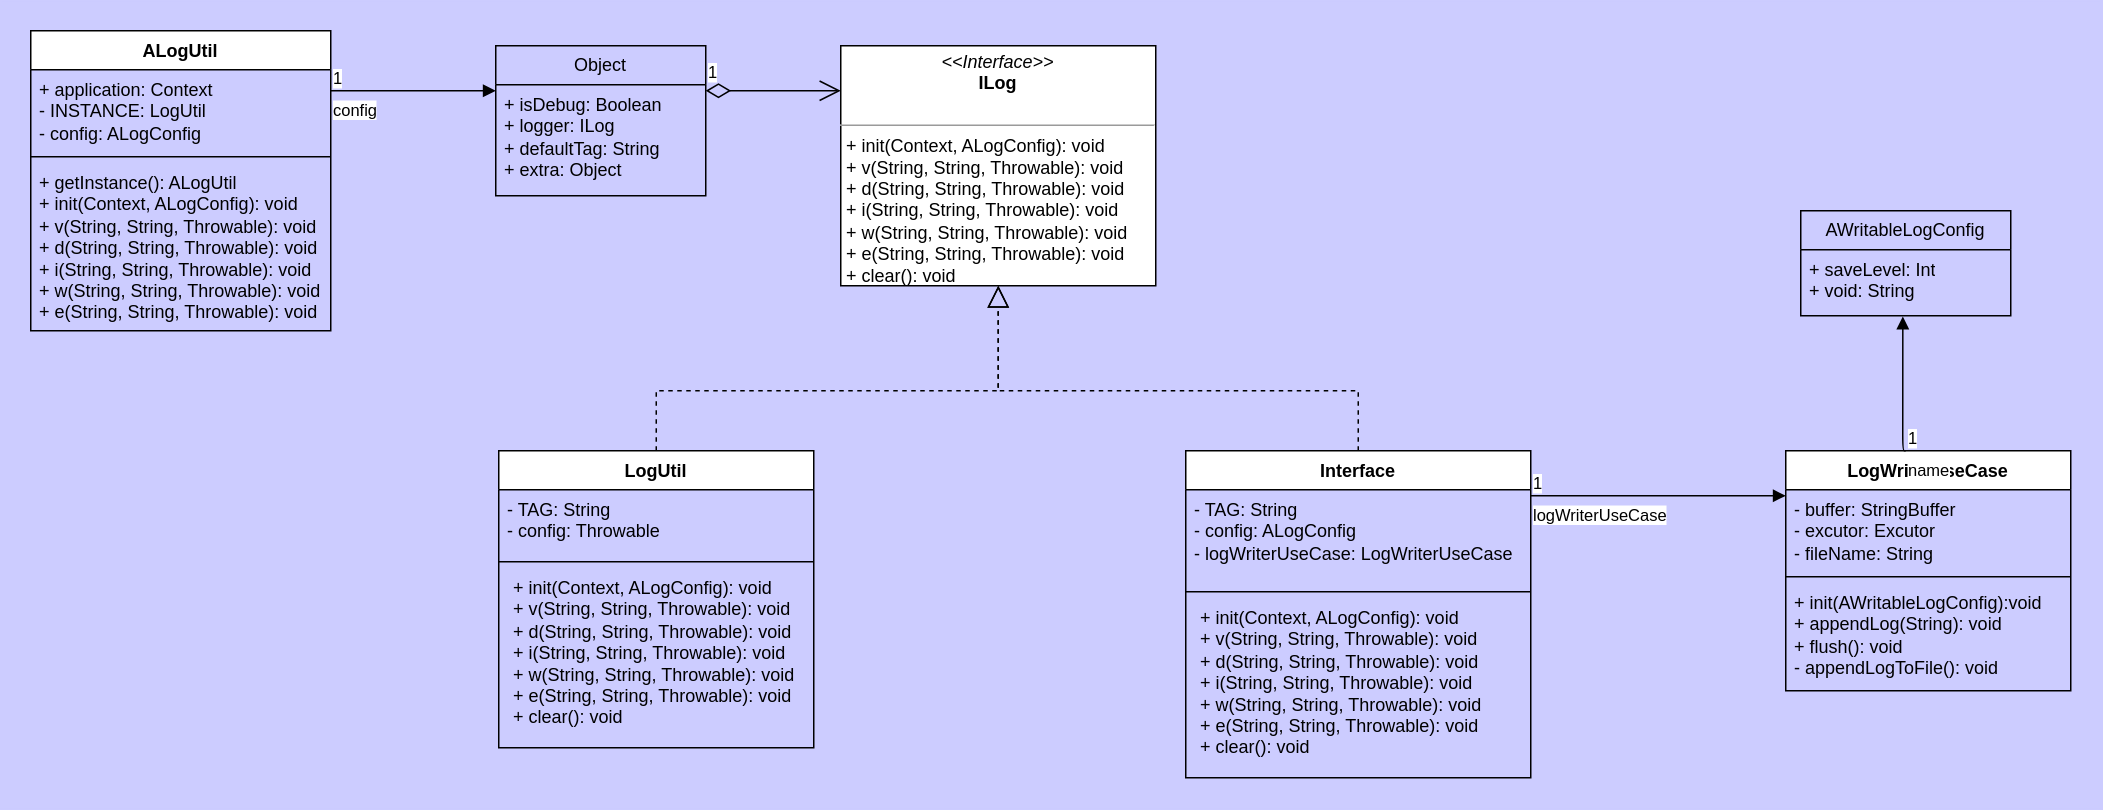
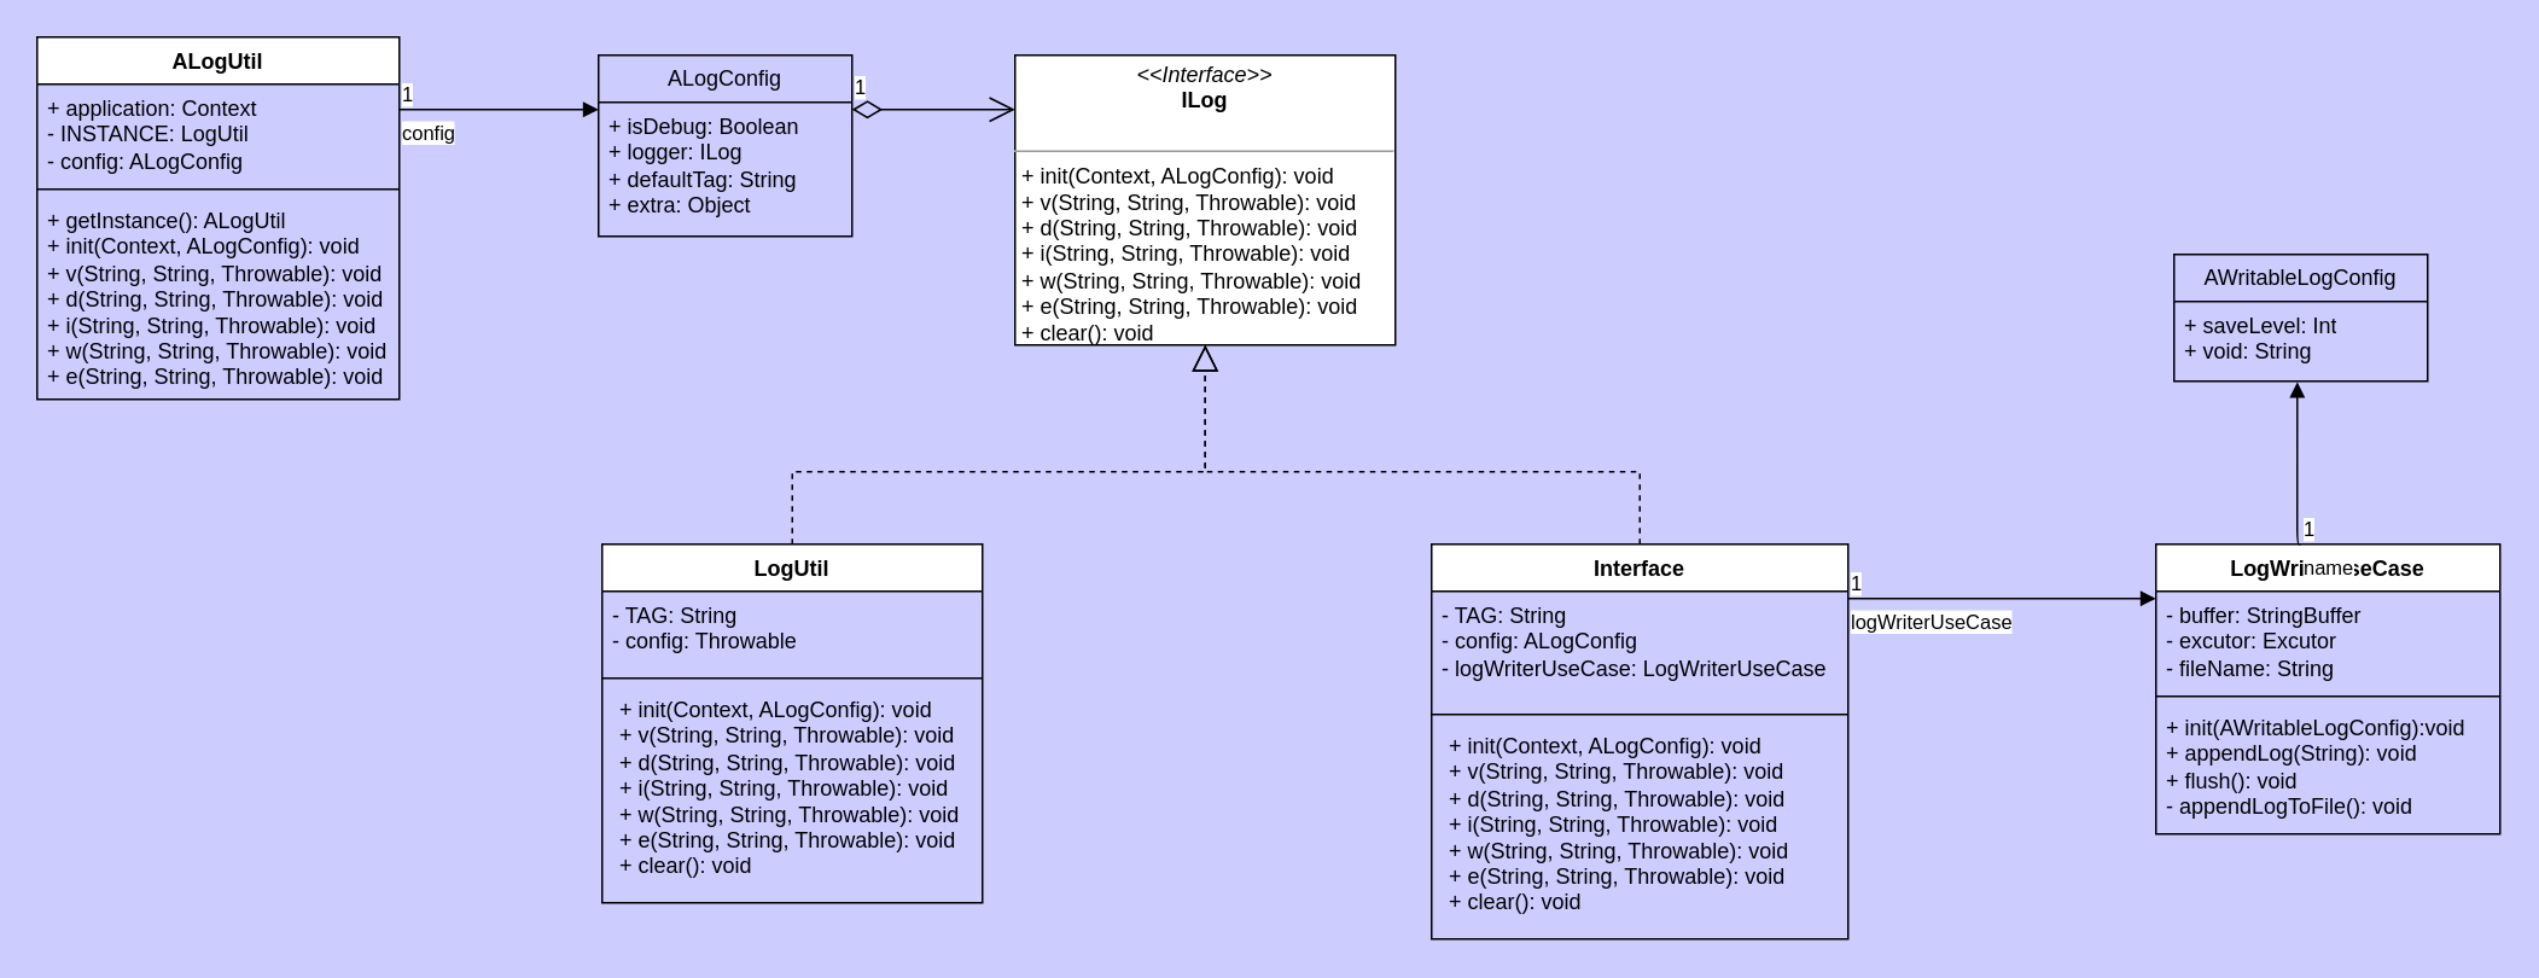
- <mxCell id="12" value="Object" style="swimlane;fontStyle=0;childLayout=stackLayout;horizontal=1;startSize=26;fillColor=none;horizontalStack=0;resizeParent=1;resizeParentMax=0;resizeLast=0;collapsible=1;marginBottom=0;whiteSpace=wrap;html=1;rounded=0;" parent="1" vertex="1"><mxGeometry x="330" y="30" width="140" height="100" as="geometry" /></mxCell>
+ <mxCell id="12" value="ALogConfig" style="swimlane;fontStyle=0;childLayout=stackLayout;horizontal=1;startSize=26;fillColor=none;horizontalStack=0;resizeParent=1;resizeParentMax=0;resizeLast=0;collapsible=1;marginBottom=0;whiteSpace=wrap;html=1;rounded=0;" parent="1" vertex="1"><mxGeometry x="330" y="30" width="140" height="100" as="geometry" /></mxCell>
